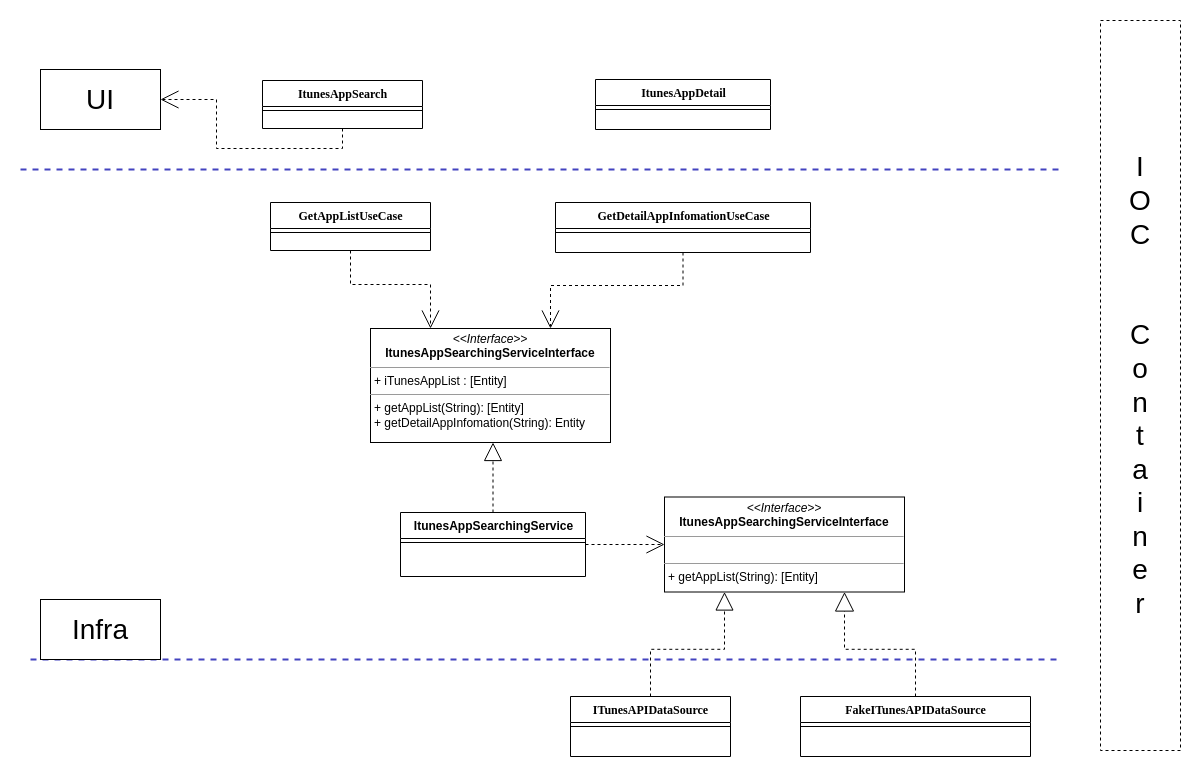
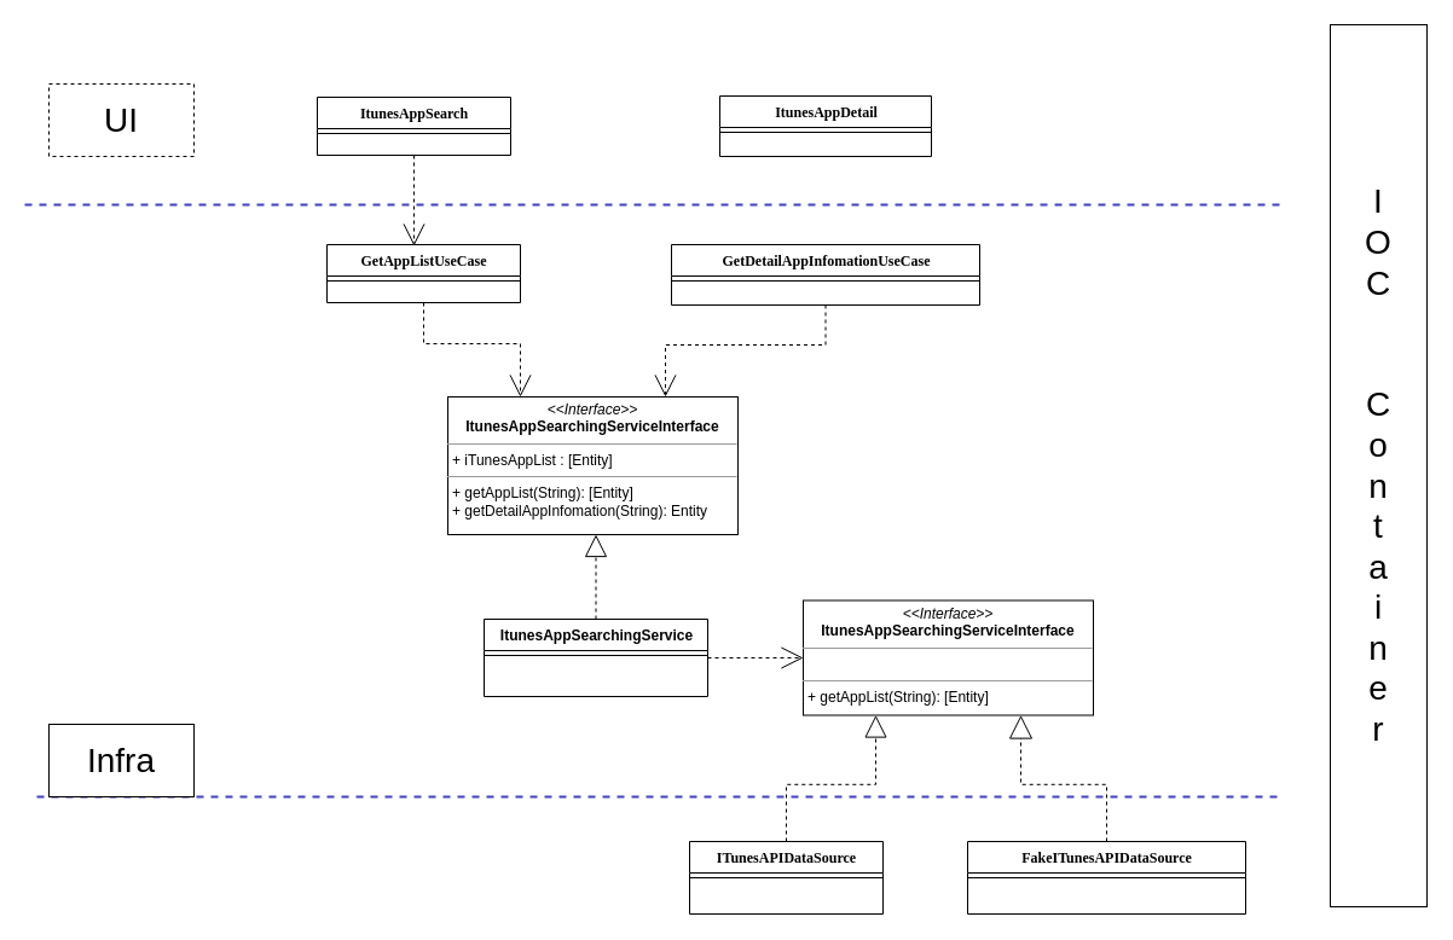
- <mxCell id="28" value="&lt;font style=&quot;font-size: 28px&quot;&gt;UI&lt;/font&gt;" style="rounded=0;whiteSpace=wrap;html=1;" vertex="1" parent="1"><mxGeometry x="40" y="69" width="120" height="60" as="geometry" /></mxCell>
+ <mxCell id="28" value="&lt;font style=&quot;font-size: 28px&quot;&gt;UI&lt;/font&gt;" style="rounded=0;whiteSpace=wrap;html=1;dashed=1;" vertex="1" parent="1"><mxGeometry x="40" y="69" width="120" height="60" as="geometry" /></mxCell>
- <mxCell id="20" style="edgeStyle=orthogonalEdgeStyle;rounded=0;orthogonalLoop=1;jettySize=auto;html=1;exitX=0.5;exitY=1;exitDx=0;exitDy=0;endArrow=open;endFill=0;endSize=16;strokeWidth=1;dashed=1;" edge="1" parent="1" source="21" target="28"><mxGeometry relative="1" as="geometry" /></mxCell>
+ <mxCell id="20" style="edgeStyle=orthogonalEdgeStyle;rounded=0;orthogonalLoop=1;jettySize=auto;html=1;exitX=0.5;exitY=1;exitDx=0;exitDy=0;entryX=0.45;entryY=0.021;entryDx=0;entryDy=0;entryPerimeter=0;endArrow=open;endFill=0;endSize=16;strokeWidth=1;dashed=1;" edge="1" parent="1" source="21" target="3"><mxGeometry relative="1" as="geometry" /></mxCell>
- <mxCell id="29" value="&lt;font style=&quot;font-size: 28px&quot;&gt;I&lt;br&gt;O&lt;br&gt;C&lt;br&gt;&lt;br&gt;&lt;br&gt;C&lt;br&gt;o&lt;br&gt;n&lt;br&gt;t&lt;br&gt;a&lt;br&gt;i&lt;br&gt;n&lt;br&gt;e&lt;br&gt;r&lt;br&gt;&lt;/font&gt;" style="rounded=0;whiteSpace=wrap;html=1;dashed=1;" vertex="1" parent="1"><mxGeometry x="1100" y="20" width="80" height="730" as="geometry" /></mxCell>
+ <mxCell id="29" value="&lt;font style=&quot;font-size: 28px&quot;&gt;I&lt;br&gt;O&lt;br&gt;C&lt;br&gt;&lt;br&gt;&lt;br&gt;C&lt;br&gt;o&lt;br&gt;n&lt;br&gt;t&lt;br&gt;a&lt;br&gt;i&lt;br&gt;n&lt;br&gt;e&lt;br&gt;r&lt;br&gt;&lt;/font&gt;" style="rounded=0;whiteSpace=wrap;html=1;" vertex="1" parent="1"><mxGeometry x="1100" y="20" width="80" height="730" as="geometry" /></mxCell>
